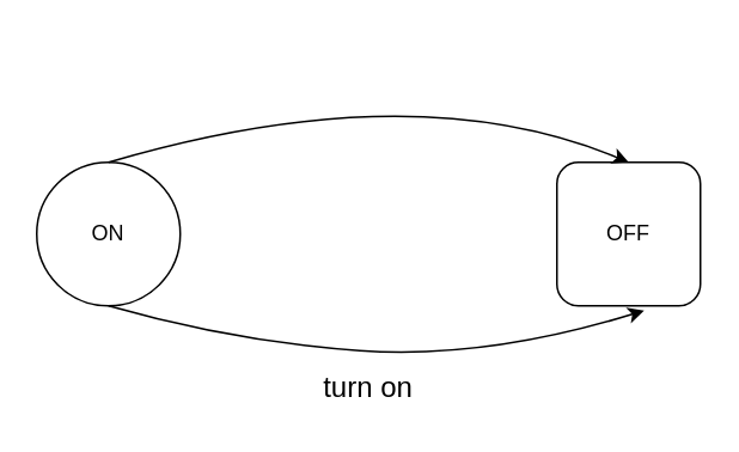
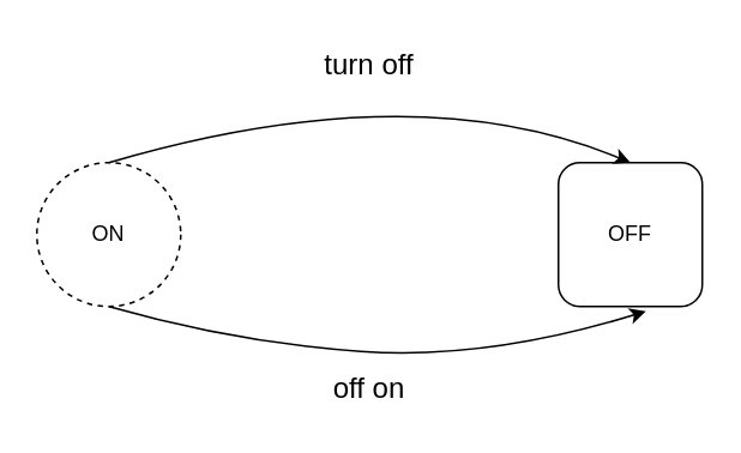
+ <mxCell id="6" value="turn off" style="text;html=1;strokeColor=none;fillColor=none;align=center;verticalAlign=middle;whiteSpace=wrap;rounded=0;fontSize=16;" vertex="1" parent="1"><mxGeometry x="175" y="20" width="60" height="30" as="geometry" /></mxCell>
- <mxCell id="2" value="ON" style="ellipse;whiteSpace=wrap;html=1;aspect=fixed;" vertex="1" parent="1"><mxGeometry x="20" y="90" width="80" height="80" as="geometry" /></mxCell>
+ <mxCell id="2" value="ON" style="ellipse;whiteSpace=wrap;html=1;aspect=fixed;dashed=1;" vertex="1" parent="1"><mxGeometry x="20" y="90" width="80" height="80" as="geometry" /></mxCell>
- <mxCell id="7" value="turn on" style="text;html=1;strokeColor=none;fillColor=none;align=center;verticalAlign=middle;whiteSpace=wrap;rounded=0;strokeWidth=4;fontSize=16;" vertex="1" parent="1"><mxGeometry x="175" y="200" width="60" height="30" as="geometry" /></mxCell>
+ <mxCell id="7" value="off on" style="text;html=1;strokeColor=none;fillColor=none;align=center;verticalAlign=middle;whiteSpace=wrap;rounded=0;strokeWidth=4;fontSize=16;" vertex="1" parent="1"><mxGeometry x="175" y="200" width="60" height="30" as="geometry" /></mxCell>
